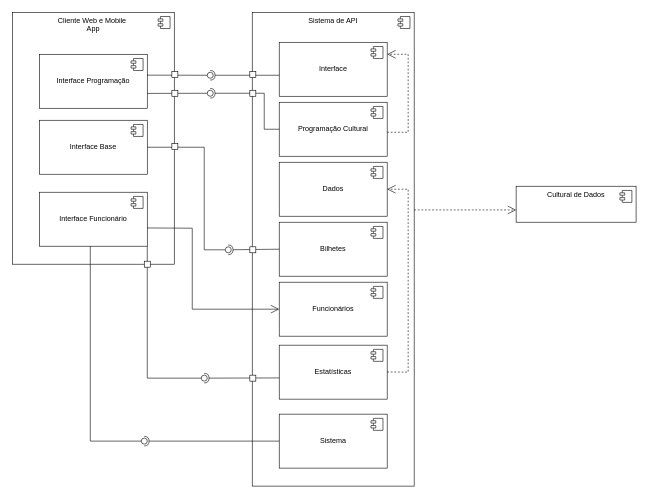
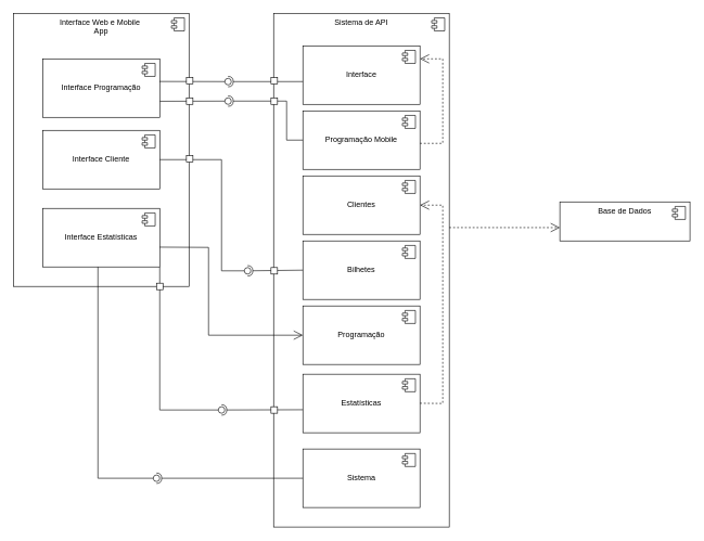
- <mxCell id="2" value="Cliente Web e Mobile&amp;nbsp;&lt;div&gt;App&lt;/div&gt;" style="html=1;dropTarget=0;whiteSpace=wrap;vertical-align:text-top;align=center;verticalAlign=top;" parent="1" vertex="1"><mxGeometry x="20" y="20" width="270" height="420" as="geometry" /></mxCell>
+ <mxCell id="2" value="Interface Web e Mobile&amp;nbsp;&lt;div&gt;App&lt;/div&gt;" style="html=1;dropTarget=0;whiteSpace=wrap;vertical-align:text-top;align=center;verticalAlign=top;" parent="1" vertex="1"><mxGeometry x="20" y="20" width="270" height="420" as="geometry" /></mxCell>
- <mxCell id="14" value="Programação Cultural" style="html=1;dropTarget=0;whiteSpace=wrap;" parent="1" vertex="1"><mxGeometry x="465" y="170" width="180" height="90" as="geometry" /></mxCell>
+ <mxCell id="14" value="Programação Mobile" style="html=1;dropTarget=0;whiteSpace=wrap;" parent="1" vertex="1"><mxGeometry x="465" y="170" width="180" height="90" as="geometry" /></mxCell>
- <mxCell id="6" value="Interface Base" style="html=1;dropTarget=0;whiteSpace=wrap;" parent="1" vertex="1"><mxGeometry x="65" y="200" width="180" height="90" as="geometry" /></mxCell>
+ <mxCell id="6" value="Interface Cliente" style="html=1;dropTarget=0;whiteSpace=wrap;" parent="1" vertex="1"><mxGeometry x="65" y="200" width="180" height="90" as="geometry" /></mxCell>
- <mxCell id="16" value="Dados" style="html=1;dropTarget=0;whiteSpace=wrap;" parent="1" vertex="1"><mxGeometry x="465" y="270" width="180" height="90" as="geometry" /></mxCell>
+ <mxCell id="16" value="Clientes" style="html=1;dropTarget=0;whiteSpace=wrap;" parent="1" vertex="1"><mxGeometry x="465" y="270" width="180" height="90" as="geometry" /></mxCell>
- <mxCell id="24" value="Cultural de Dados" style="html=1;dropTarget=0;whiteSpace=wrap;vertical-align:text-top;align=center;verticalAlign=top;" parent="1" vertex="1"><mxGeometry x="860" y="310" width="200" height="60" as="geometry" /></mxCell>
+ <mxCell id="24" value="Base de Dados" style="html=1;dropTarget=0;whiteSpace=wrap;vertical-align:text-top;align=center;verticalAlign=top;" parent="1" vertex="1"><mxGeometry x="860" y="310" width="200" height="60" as="geometry" /></mxCell>
- <mxCell id="8" value="Interface Funcionário" style="html=1;dropTarget=0;whiteSpace=wrap;" parent="1" vertex="1"><mxGeometry x="65" y="320" width="180" height="90" as="geometry" /></mxCell>
+ <mxCell id="8" value="Interface Estatísticas" style="html=1;dropTarget=0;whiteSpace=wrap;" parent="1" vertex="1"><mxGeometry x="65" y="320" width="180" height="90" as="geometry" /></mxCell>
- <mxCell id="20" value="Funcionários" style="html=1;dropTarget=0;whiteSpace=wrap;" parent="1" vertex="1"><mxGeometry x="465" y="470" width="180" height="90" as="geometry" /></mxCell>
+ <mxCell id="20" value="Programação" style="html=1;dropTarget=0;whiteSpace=wrap;" parent="1" vertex="1"><mxGeometry x="465" y="470" width="180" height="90" as="geometry" /></mxCell>
